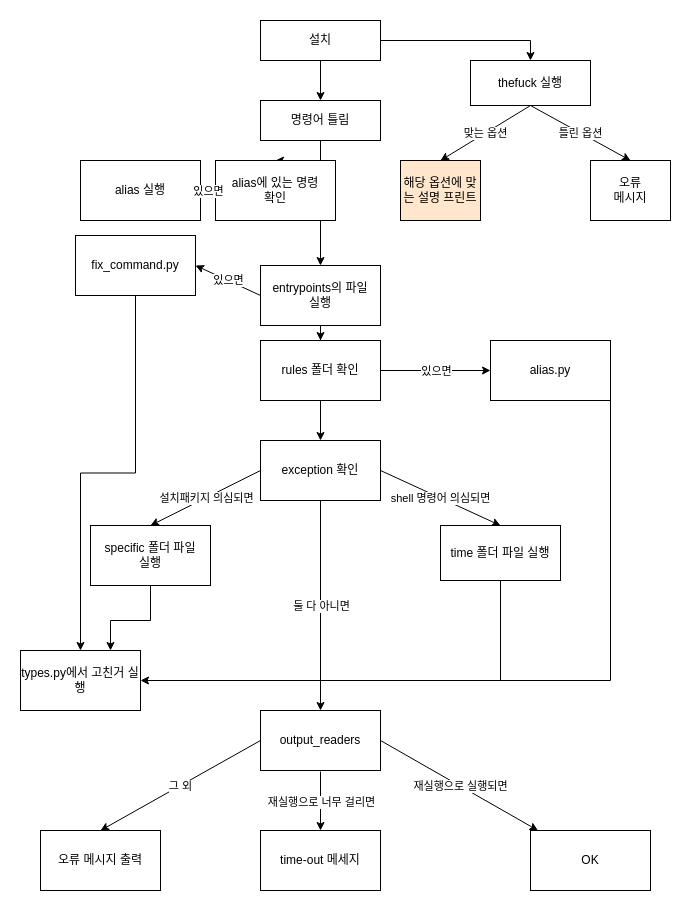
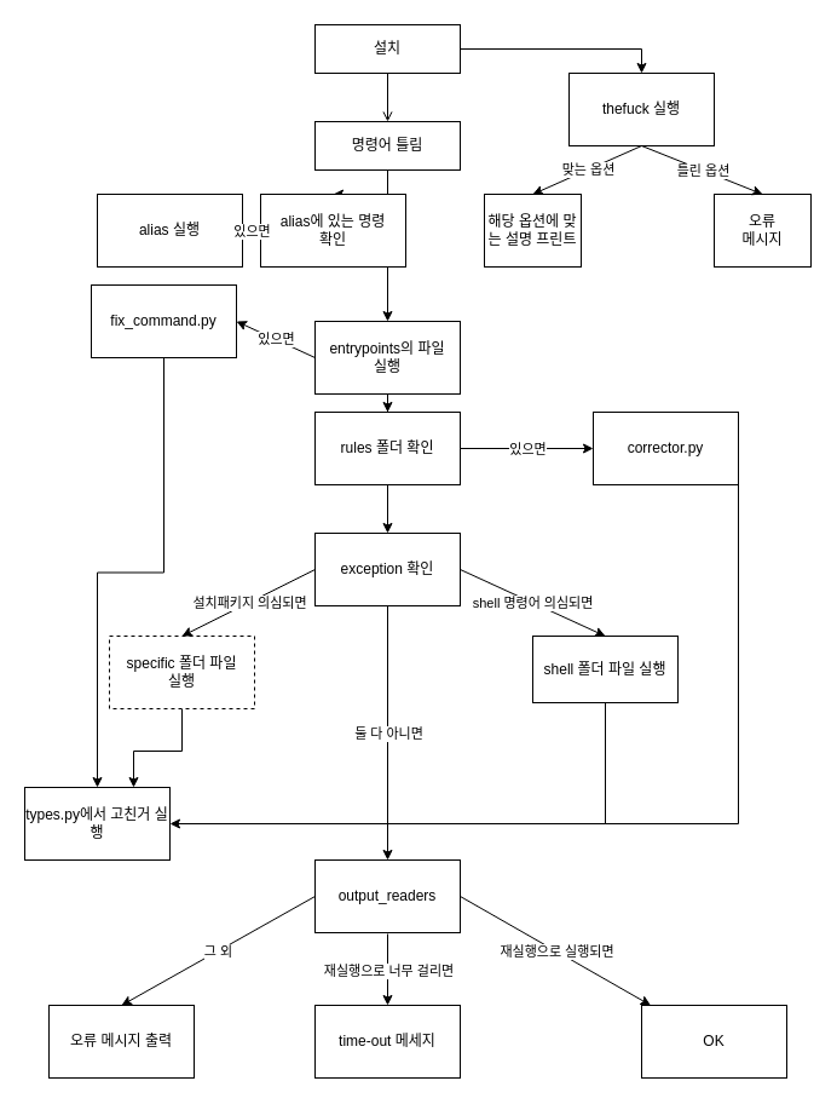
- <mxCell id="14" value="thefuck 실행" style="rounded=0;whiteSpace=wrap;html=1;" vertex="1" parent="1"><mxGeometry x="470" y="60" width="120" height="45" as="geometry" /></mxCell>
+ <mxCell id="14" value="thefuck 실행" style="rounded=0;whiteSpace=wrap;html=1;" vertex="1" parent="1"><mxGeometry x="470" y="60" width="120" height="60" as="geometry" /></mxCell>
- <mxCell id="2" style="edgeStyle=orthogonalEdgeStyle;rounded=0;orthogonalLoop=1;jettySize=auto;html=1;exitX=0.5;exitY=1;exitDx=0;exitDy=0;entryX=0.5;entryY=0;entryDx=0;entryDy=0;" edge="1" parent="1" source="4" target="7"><mxGeometry relative="1" as="geometry" /></mxCell>
+ <mxCell id="2" style="edgeStyle=orthogonalEdgeStyle;rounded=0;orthogonalLoop=1;jettySize=auto;html=1;exitX=0.5;exitY=1;exitDx=0;exitDy=0;entryX=0.5;entryY=0;entryDx=0;entryDy=0;endArrow=open;" edge="1" parent="1" source="4" target="7"><mxGeometry relative="1" as="geometry" /></mxCell>
- <mxCell id="15" value="해당 옵션에 맞는 설명 프린트" style="rounded=0;whiteSpace=wrap;html=1;fillColor=#ffe6cc;" vertex="1" parent="1"><mxGeometry x="400" y="160" width="80" height="60" as="geometry" /></mxCell>
+ <mxCell id="15" value="해당 옵션에 맞는 설명 프린트" style="rounded=0;whiteSpace=wrap;html=1;" vertex="1" parent="1"><mxGeometry x="400" y="160" width="80" height="60" as="geometry" /></mxCell>
- <mxCell id="25" value="alias.py" style="rounded=0;whiteSpace=wrap;html=1;" vertex="1" parent="1"><mxGeometry x="490" y="340" width="120" height="60" as="geometry" /></mxCell>
+ <mxCell id="25" value="corrector.py" style="rounded=0;whiteSpace=wrap;html=1;" vertex="1" parent="1"><mxGeometry x="490" y="340" width="120" height="60" as="geometry" /></mxCell>
- <mxCell id="33" value="time 폴더 파일 실행" style="rounded=0;whiteSpace=wrap;html=1;" vertex="1" parent="1"><mxGeometry x="440" y="525" width="120" height="55" as="geometry" /></mxCell>
+ <mxCell id="33" value="shell 폴더 파일 실행" style="rounded=0;whiteSpace=wrap;html=1;" vertex="1" parent="1"><mxGeometry x="440" y="525" width="120" height="55" as="geometry" /></mxCell>
- <mxCell id="30" value="specific 폴더 파일 &lt;br&gt;실행" style="rounded=0;whiteSpace=wrap;html=1;" vertex="1" parent="1"><mxGeometry x="90" y="525" width="120" height="60" as="geometry" /></mxCell>
+ <mxCell id="30" value="specific 폴더 파일 &lt;br&gt;실행" style="rounded=0;whiteSpace=wrap;html=1;dashed=1;" vertex="1" parent="1"><mxGeometry x="90" y="525" width="120" height="60" as="geometry" /></mxCell>
